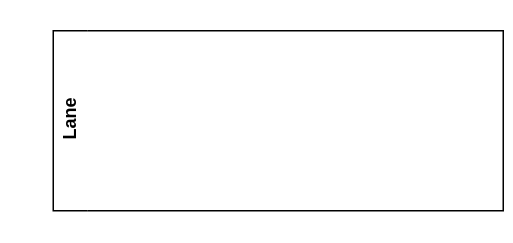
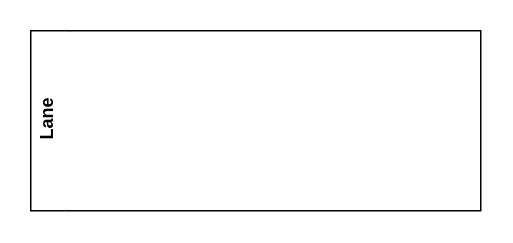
- <mxCell id="2" value="Lane" style="swimlane;html=1;horizontal=0;swimlaneLine=0;" vertex="1" parent="1"><mxGeometry x="35" y="20" width="300" height="120" as="geometry" /></mxCell>
+ <mxCell id="2" value="Lane" style="swimlane;html=1;horizontal=0;swimlaneLine=0;" vertex="1" parent="1"><mxGeometry x="20" y="20" width="300" height="120" as="geometry" /></mxCell>
